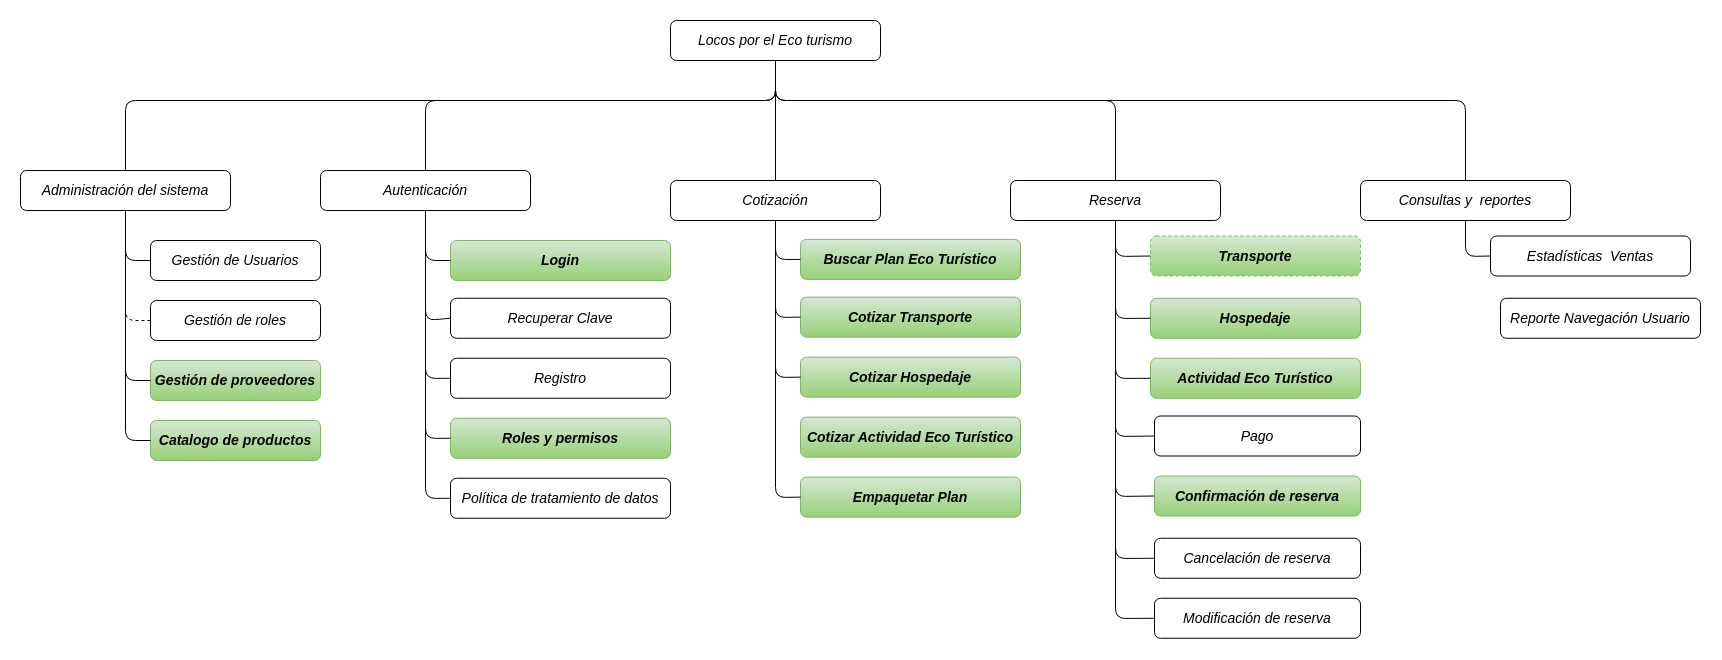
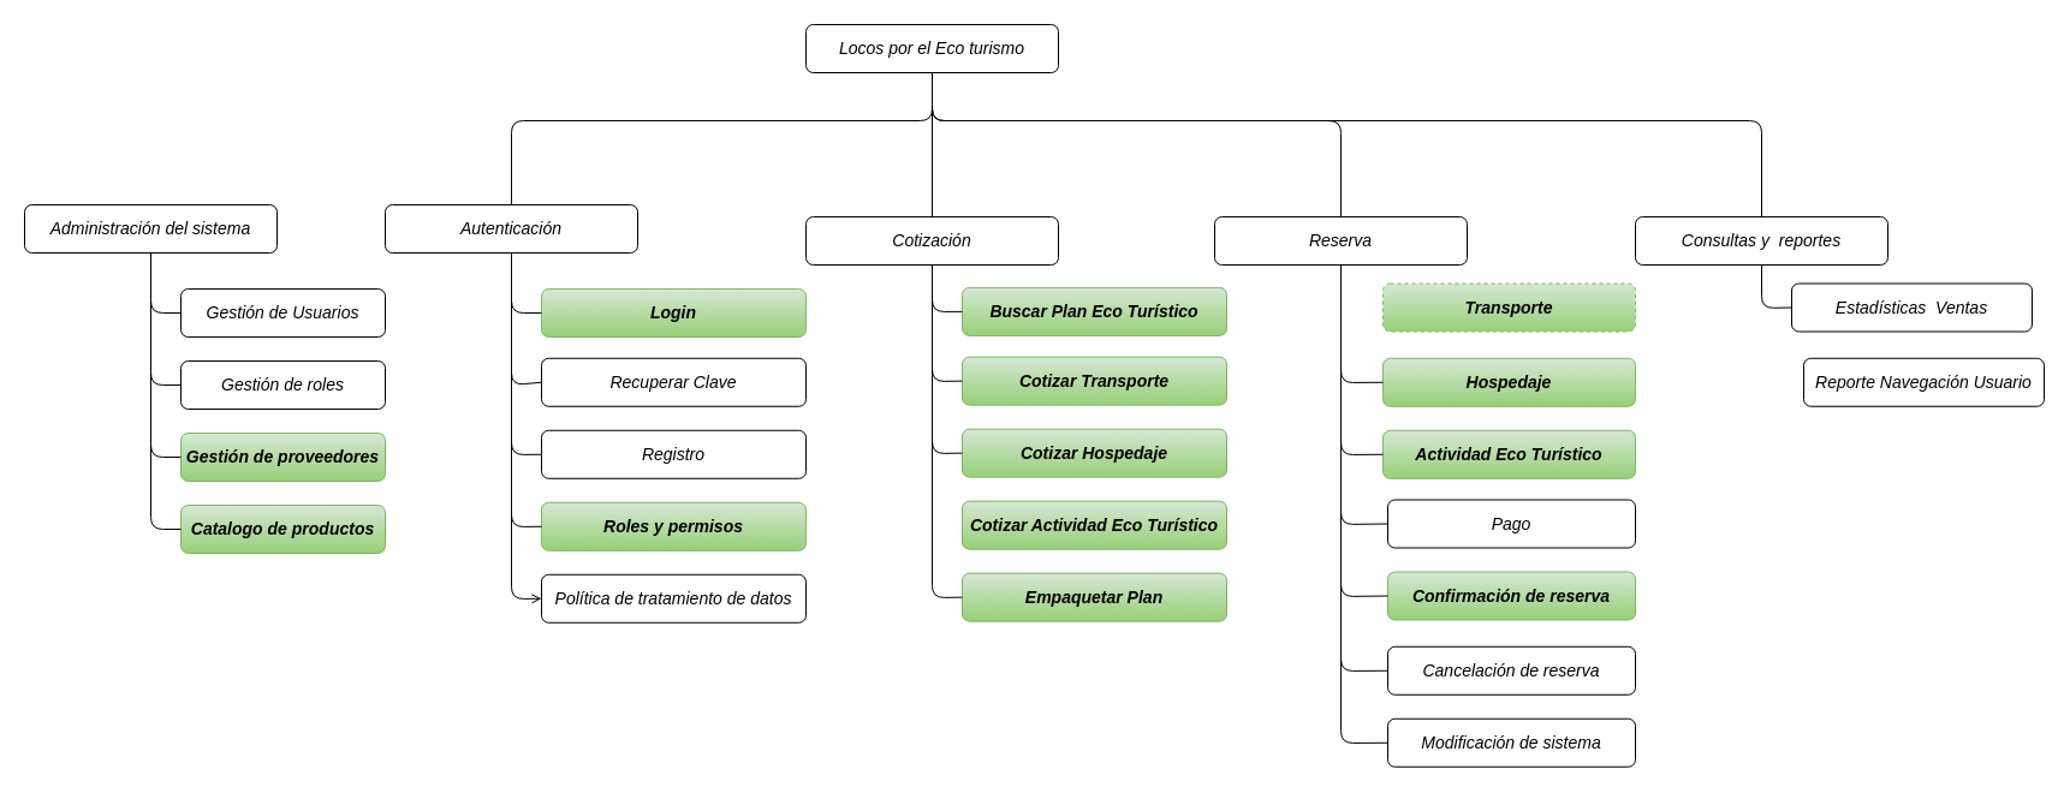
- <mxCell id="20" value="" style="endArrow=none;html=1;exitX=0.5;exitY=0;exitDx=0;exitDy=0;entryX=0.5;entryY=1;entryDx=0;entryDy=0;fontStyle=2;fontSize=14;" edge="1" parent="1" source="7" target="2"><mxGeometry width="50" height="50" relative="1" as="geometry"><mxPoint x="750" y="360" as="sourcePoint" /><mxPoint x="800" y="310" as="targetPoint" /><Array as="points"><mxPoint x="125" y="100" /><mxPoint x="775" y="100" /></Array></mxGeometry></mxCell>
- <mxCell id="49" value="" style="endArrow=none;html=1;entryX=0.5;entryY=1;entryDx=0;entryDy=0;exitX=0;exitY=0.5;exitDx=0;exitDy=0;fontStyle=2;fontSize=14;" edge="1" parent="1" source="26" target="6"><mxGeometry width="50" height="50" relative="1" as="geometry"><mxPoint x="950" y="360" as="sourcePoint" /><mxPoint x="1000" y="310" as="targetPoint" /><Array as="points"><mxPoint x="1115" y="256" /></Array></mxGeometry></mxCell>
- <mxCell id="37" value="" style="endArrow=none;html=1;entryX=0.5;entryY=1;entryDx=0;entryDy=0;exitX=0;exitY=0.5;exitDx=0;exitDy=0;fontStyle=2;fontSize=14;dashed=1;" edge="1" parent="1" source="8" target="7"><mxGeometry width="50" height="50" relative="1" as="geometry"><mxPoint x="160" y="360" as="sourcePoint" /><mxPoint x="210" y="310" as="targetPoint" /><Array as="points"><mxPoint x="125" y="320" /></Array></mxGeometry></mxCell>
+ <mxCell id="37" value="" style="endArrow=none;html=1;entryX=0.5;entryY=1;entryDx=0;entryDy=0;exitX=0;exitY=0.5;exitDx=0;exitDy=0;fontStyle=2;fontSize=14;" edge="1" parent="1" source="8" target="7"><mxGeometry width="50" height="50" relative="1" as="geometry"><mxPoint x="160" y="360" as="sourcePoint" /><mxPoint x="210" y="310" as="targetPoint" /><Array as="points"><mxPoint x="125" y="320" /></Array></mxGeometry></mxCell>
- <mxCell id="44" value="" style="endArrow=none;html=1;exitX=0.5;exitY=1;exitDx=0;exitDy=0;entryX=0;entryY=0.5;entryDx=0;entryDy=0;fontStyle=2;fontSize=14;" edge="1" parent="1" source="12" target="21"><mxGeometry width="50" height="50" relative="1" as="geometry"><mxPoint x="690" y="360" as="sourcePoint" /><mxPoint x="740" y="310" as="targetPoint" /><Array as="points"><mxPoint x="425" y="498" /></Array></mxGeometry></mxCell>
+ <mxCell id="44" value="" style="endArrow=open;html=1;exitX=0.5;exitY=1;exitDx=0;exitDy=0;entryX=0;entryY=0.5;entryDx=0;entryDy=0;fontStyle=2;fontSize=14;" edge="1" parent="1" source="12" target="21"><mxGeometry width="50" height="50" relative="1" as="geometry"><mxPoint x="690" y="360" as="sourcePoint" /><mxPoint x="740" y="310" as="targetPoint" /><Array as="points"><mxPoint x="425" y="498" /></Array></mxGeometry></mxCell>
- <mxCell id="33" value="Modificación de reserva" style="rounded=1;whiteSpace=wrap;html=1;fontStyle=2;fontSize=14;" vertex="1" parent="1"><mxGeometry x="1154" y="597.76" width="206" height="40" as="geometry" /></mxCell>
+ <mxCell id="33" value="Modificación de sistema" style="rounded=1;whiteSpace=wrap;html=1;fontStyle=2;fontSize=14;" vertex="1" parent="1"><mxGeometry x="1154" y="597.76" width="206" height="40" as="geometry" /></mxCell>
